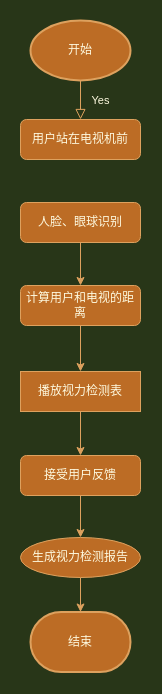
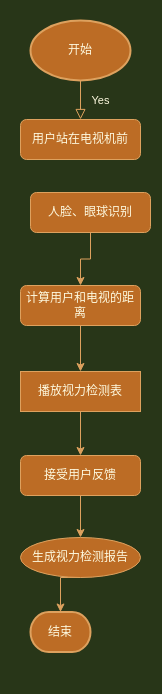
- <mxCell id="6" value="人脸、眼球识别" style="rounded=1;whiteSpace=wrap;html=1;fontSize=12;glass=0;strokeWidth=1;shadow=0;fillColor=#BC6C25;strokeColor=#DDA15E;fontColor=#FEFAE0;" vertex="1" parent="1"><mxGeometry x="20" y="202" width="120" height="40" as="geometry" /></mxCell>
+ <mxCell id="6" value="人脸、眼球识别" style="rounded=1;whiteSpace=wrap;html=1;fontSize=12;glass=0;strokeWidth=1;shadow=0;fillColor=#BC6C25;strokeColor=#DDA15E;fontColor=#FEFAE0;" vertex="1" parent="1"><mxGeometry x="30" y="192" width="120" height="40" as="geometry" /></mxCell>
- <mxCell id="15" value="结束" style="strokeWidth=2;html=1;shape=mxgraph.flowchart.terminator;whiteSpace=wrap;strokeColor=#DDA15E;fontColor=#FEFAE0;fillColor=#BC6C25;" vertex="1" parent="1"><mxGeometry x="30" y="611.5" width="100" height="60" as="geometry" /></mxCell>
+ <mxCell id="15" value="结束" style="strokeWidth=2;html=1;shape=mxgraph.flowchart.terminator;whiteSpace=wrap;strokeColor=#DDA15E;fontColor=#FEFAE0;fillColor=#BC6C25;" vertex="1" parent="1"><mxGeometry x="30" y="611.5" width="60" height="40" as="geometry" /></mxCell>
